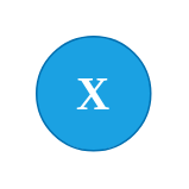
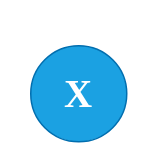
- <mxCell id="2" value="&lt;font style=&quot;font-size: 26px&quot; face=&quot;Verdana&quot;&gt;&lt;b&gt;X&lt;/b&gt;&lt;/font&gt;" style="ellipse;whiteSpace=wrap;html=1;aspect=fixed;fillColor=#1ba1e2;strokeColor=#006EAF;fontColor=#ffffff;direction=south;" parent="1" vertex="1"><mxGeometry width="64" height="64" as="geometry" x="20" y="20" /></mxCell>
+ <mxCell id="2" value="&lt;font style=&quot;font-size: 26px&quot; face=&quot;Verdana&quot;&gt;&lt;b&gt;X&lt;/b&gt;&lt;/font&gt;" style="ellipse;whiteSpace=wrap;html=1;aspect=fixed;fillColor=#1ba1e2;strokeColor=#006EAF;fontColor=#ffffff;direction=south;" parent="1" vertex="1"><mxGeometry x="20" y="30" width="64" height="64" as="geometry" /></mxCell>
